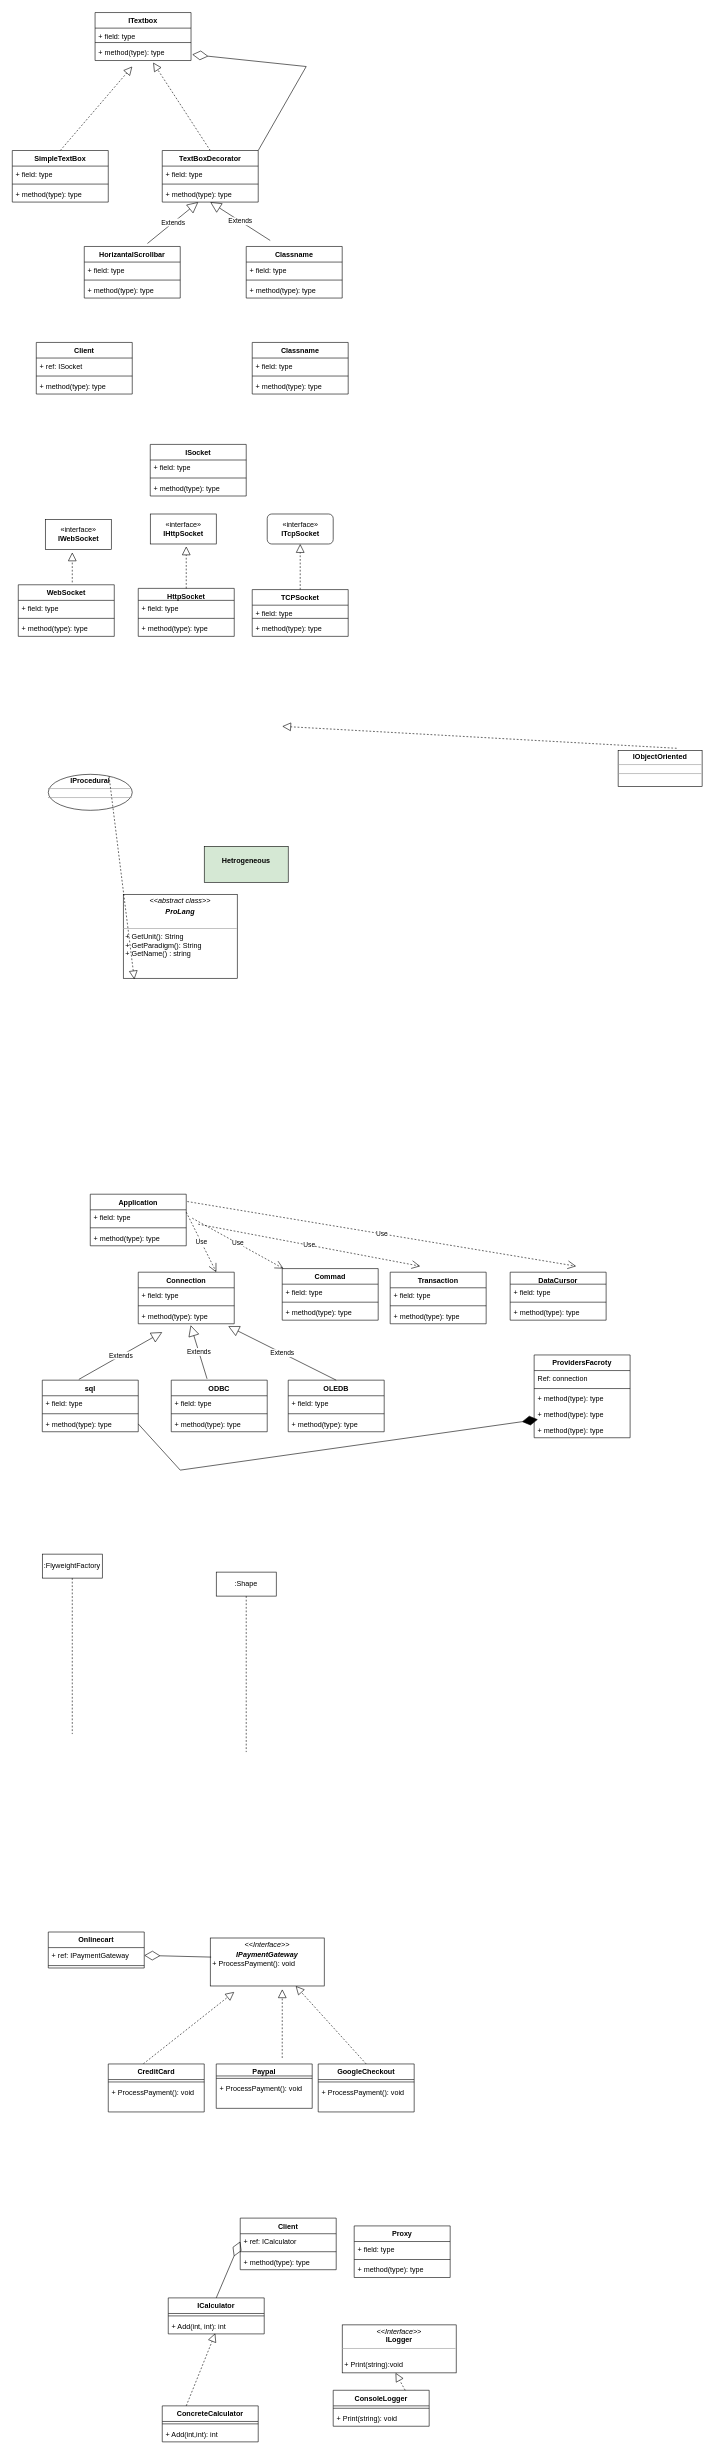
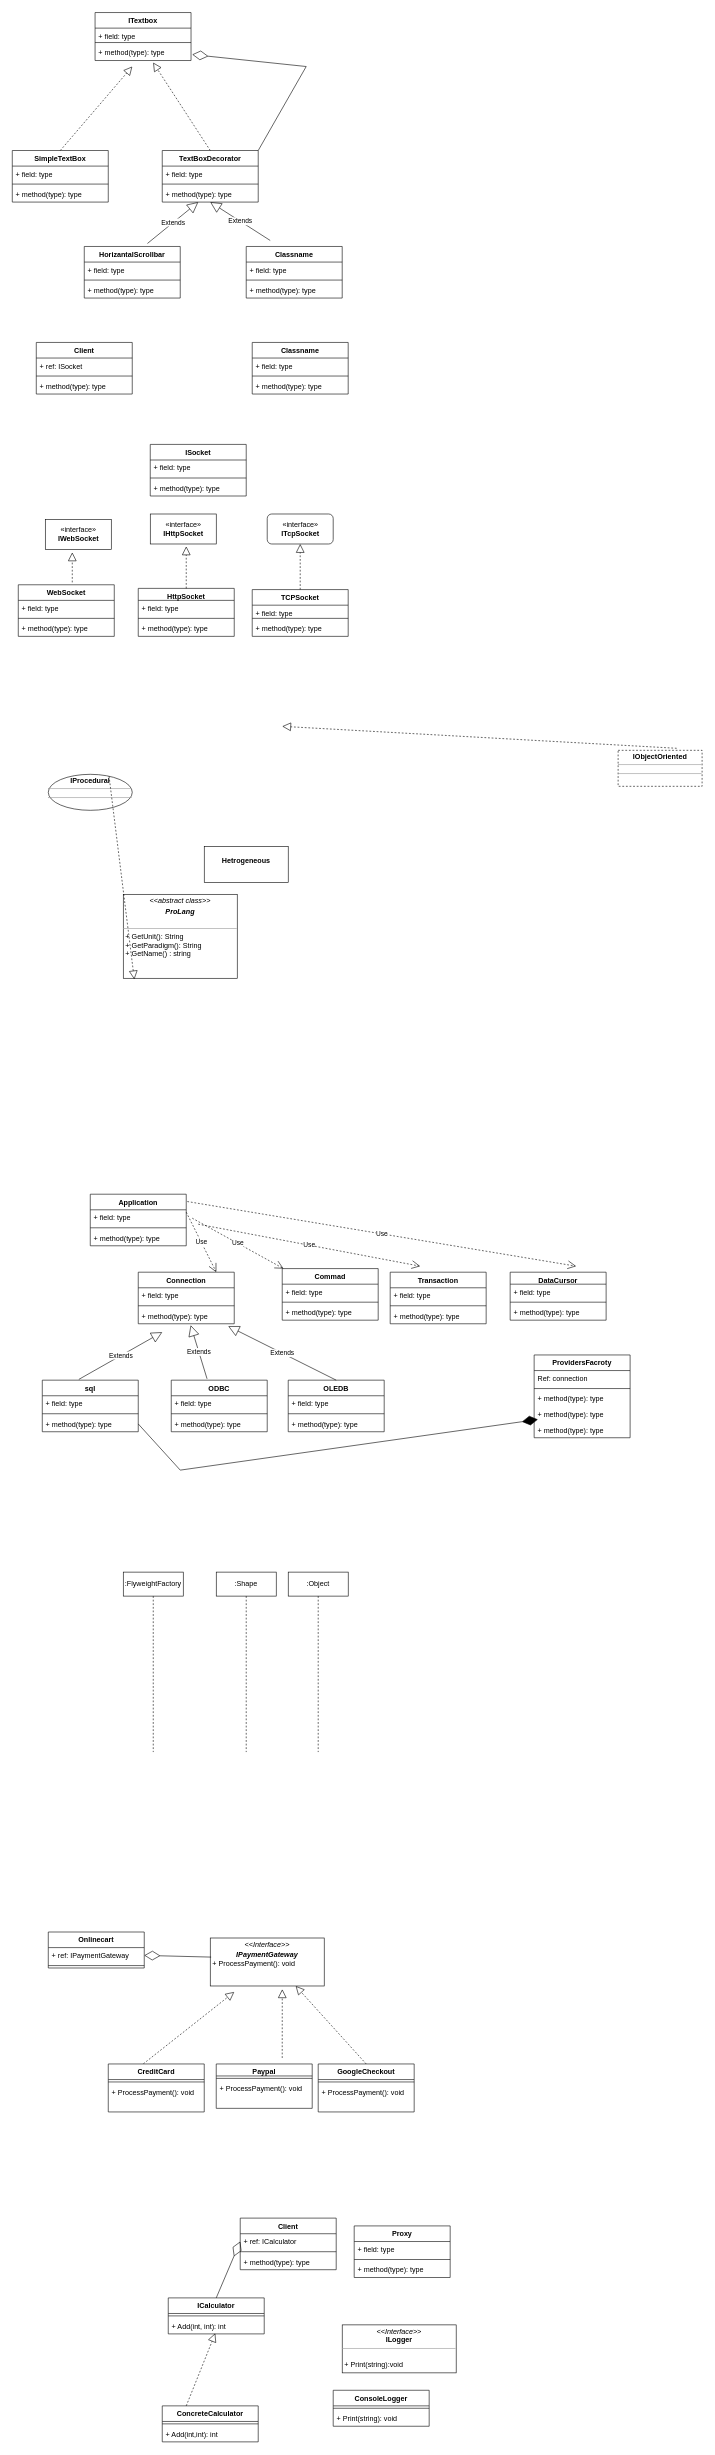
- <mxCell id="29" value="&lt;p style=&quot;margin:0px;margin-top:4px;text-align:center;&quot;&gt;&lt;b&gt;IObjectOriented&lt;/b&gt;&lt;/p&gt;&lt;hr size=&quot;1&quot;&gt;&lt;div style=&quot;height:2px;&quot;&gt;&lt;/div&gt;&lt;hr size=&quot;1&quot;&gt;&lt;div style=&quot;height:2px;&quot;&gt;&lt;/div&gt;" style="verticalAlign=top;align=left;overflow=fill;fontSize=12;fontFamily=Helvetica;html=1;" parent="1" vertex="1"><mxGeometry x="1030" y="1250" width="140" height="60" as="geometry" /></mxCell>
+ <mxCell id="29" value="&lt;p style=&quot;margin:0px;margin-top:4px;text-align:center;&quot;&gt;&lt;b&gt;IObjectOriented&lt;/b&gt;&lt;/p&gt;&lt;hr size=&quot;1&quot;&gt;&lt;div style=&quot;height:2px;&quot;&gt;&lt;/div&gt;&lt;hr size=&quot;1&quot;&gt;&lt;div style=&quot;height:2px;&quot;&gt;&lt;/div&gt;" style="verticalAlign=top;align=left;overflow=fill;fontSize=12;fontFamily=Helvetica;html=1;dashed=1;" parent="1" vertex="1"><mxGeometry x="1030" y="1250" width="140" height="60" as="geometry" /></mxCell>
- <mxCell id="32" value="&lt;p style=&quot;margin:0px;margin-top:4px;text-align:center;&quot;&gt;&lt;br&gt;&lt;b&gt;Hetrogeneous&lt;/b&gt;&lt;/p&gt;" style="verticalAlign=top;align=left;overflow=fill;fontSize=12;fontFamily=Helvetica;html=1;fillColor=#d5e8d4;" parent="1" vertex="1"><mxGeometry x="340" y="1410" width="140" height="60" as="geometry" /></mxCell>
+ <mxCell id="32" value="&lt;p style=&quot;margin:0px;margin-top:4px;text-align:center;&quot;&gt;&lt;br&gt;&lt;b&gt;Hetrogeneous&lt;/b&gt;&lt;/p&gt;" style="verticalAlign=top;align=left;overflow=fill;fontSize=12;fontFamily=Helvetica;html=1;" parent="1" vertex="1"><mxGeometry x="340" y="1410" width="140" height="60" as="geometry" /></mxCell>
- <mxCell id="111" value=":FlyweightFactory" style="shape=umlLifeline;perimeter=lifelinePerimeter;whiteSpace=wrap;html=1;container=1;collapsible=0;recursiveResize=0;outlineConnect=0;" vertex="1" parent="1"><mxGeometry x="70" y="2590" width="100" height="300" as="geometry" /></mxCell>
+ <mxCell id="111" value=":FlyweightFactory" style="shape=umlLifeline;perimeter=lifelinePerimeter;whiteSpace=wrap;html=1;container=1;collapsible=0;recursiveResize=0;outlineConnect=0;" vertex="1" parent="1"><mxGeometry x="205" y="2620" width="100" height="300" as="geometry" /></mxCell>
+ <mxCell id="110" value=":Object" style="shape=umlLifeline;perimeter=lifelinePerimeter;whiteSpace=wrap;html=1;container=1;collapsible=0;recursiveResize=0;outlineConnect=0;" vertex="1" parent="1"><mxGeometry x="480" y="2620" width="100" height="300" as="geometry" /></mxCell>
- <mxCell id="145" value="" style="endArrow=block;dashed=1;endFill=0;endSize=12;html=1;rounded=0;exitX=0.75;exitY=0;exitDx=0;exitDy=0;entryX=0.468;entryY=1;entryDx=0;entryDy=0;entryPerimeter=0;" edge="1" parent="1" source="142" target="132"><mxGeometry width="160" relative="1" as="geometry"><mxPoint x="610.8" y="4040.99" as="sourcePoint" /><mxPoint x="659" y="3940" as="targetPoint" /></mxGeometry></mxCell>
